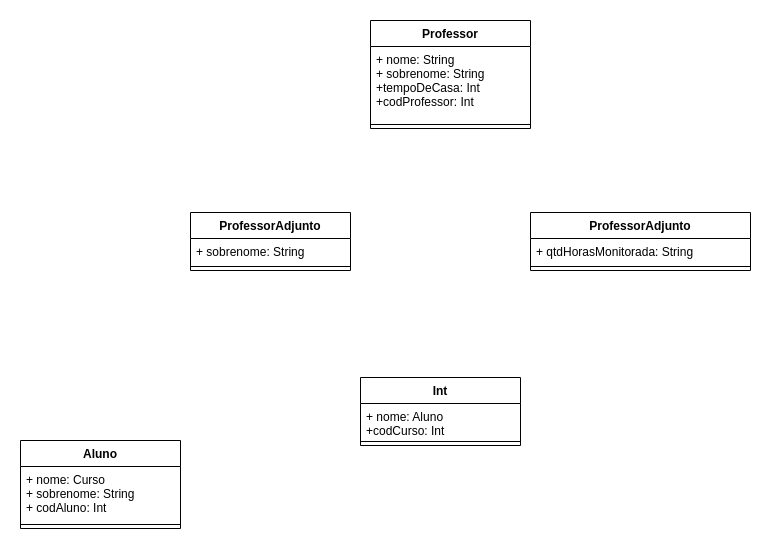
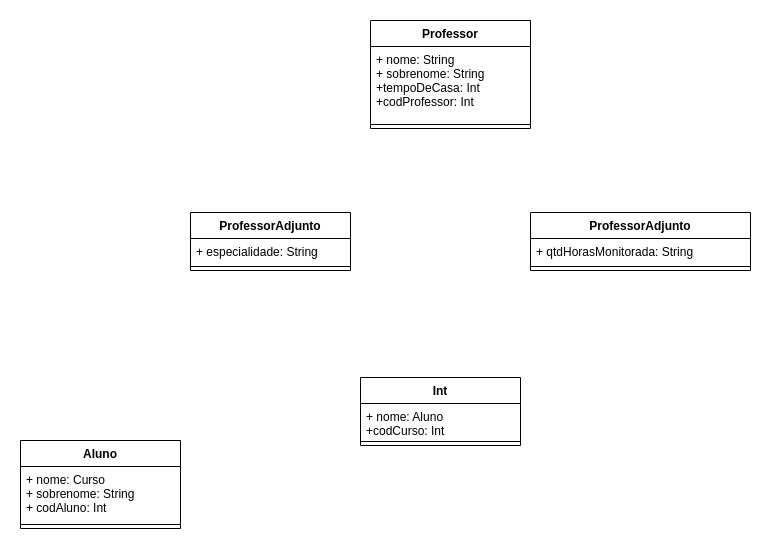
- <mxCell id="9" value="+ sobrenome: String" style="text;strokeColor=none;fillColor=none;align=left;verticalAlign=top;spacingLeft=4;spacingRight=4;overflow=hidden;rotatable=0;points=[[0,0.5],[1,0.5]];portConstraint=eastwest;" vertex="1" parent="8"><mxGeometry y="26" width="160" height="24" as="geometry" /></mxCell>
+ <mxCell id="9" value="+ especialidade: String" style="text;strokeColor=none;fillColor=none;align=left;verticalAlign=top;spacingLeft=4;spacingRight=4;overflow=hidden;rotatable=0;points=[[0,0.5],[1,0.5]];portConstraint=eastwest;" vertex="1" parent="8"><mxGeometry y="26" width="160" height="24" as="geometry" /></mxCell>
